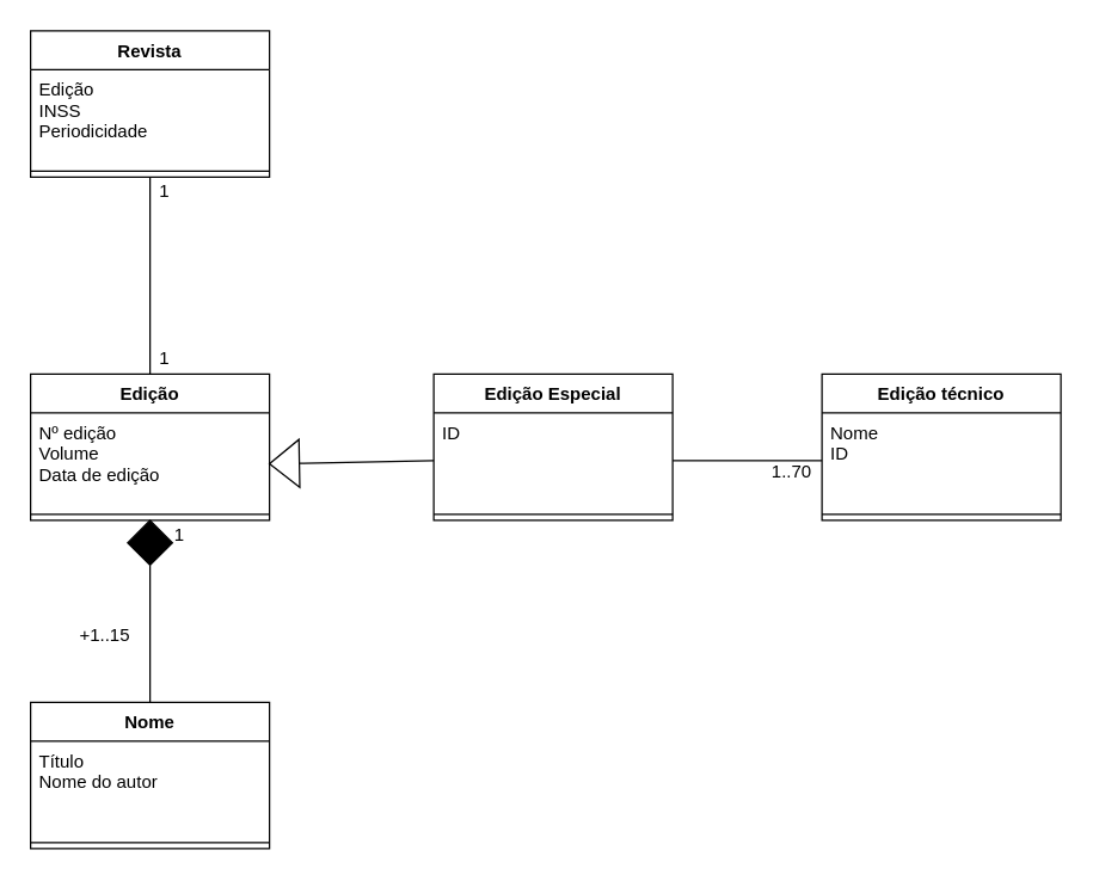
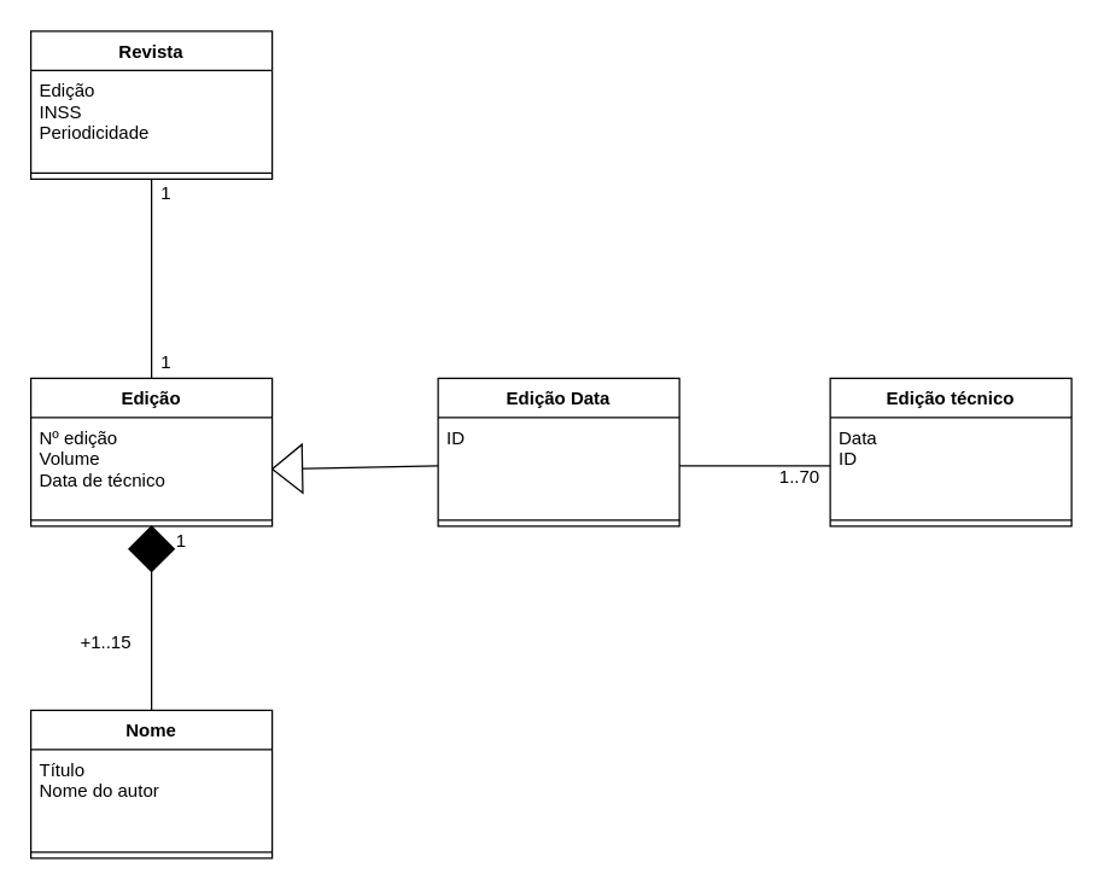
- <mxCell id="26" value="Edição Especial" style="swimlane;fontStyle=1;align=center;verticalAlign=top;childLayout=stackLayout;horizontal=1;startSize=26;horizontalStack=0;resizeParent=1;resizeParentMax=0;resizeLast=0;collapsible=1;marginBottom=0;" vertex="1" parent="1"><mxGeometry x="290" y="250" width="160" height="98" as="geometry" /></mxCell>
+ <mxCell id="26" value="Edição Data" style="swimlane;fontStyle=1;align=center;verticalAlign=top;childLayout=stackLayout;horizontal=1;startSize=26;horizontalStack=0;resizeParent=1;resizeParentMax=0;resizeLast=0;collapsible=1;marginBottom=0;" vertex="1" parent="1"><mxGeometry x="290" y="250" width="160" height="98" as="geometry" /></mxCell>
- <mxCell id="9" value="Nº edição&#10;Volume&#10;Data de edição" style="text;strokeColor=none;fillColor=none;align=left;verticalAlign=top;spacingLeft=4;spacingRight=4;overflow=hidden;rotatable=0;points=[[0,0.5],[1,0.5]];portConstraint=eastwest;" vertex="1" parent="8"><mxGeometry y="26" width="160" height="64" as="geometry" /></mxCell>
+ <mxCell id="9" value="Nº edição&#10;Volume&#10;Data de técnico" style="text;strokeColor=none;fillColor=none;align=left;verticalAlign=top;spacingLeft=4;spacingRight=4;overflow=hidden;rotatable=0;points=[[0,0.5],[1,0.5]];portConstraint=eastwest;" vertex="1" parent="8"><mxGeometry y="26" width="160" height="64" as="geometry" /></mxCell>
- <mxCell id="21" value="Nome&#10;ID" style="text;strokeColor=none;fillColor=none;align=left;verticalAlign=top;spacingLeft=4;spacingRight=4;overflow=hidden;rotatable=0;points=[[0,0.5],[1,0.5]];portConstraint=eastwest;" vertex="1" parent="20"><mxGeometry y="26" width="160" height="64" as="geometry" /></mxCell>
+ <mxCell id="21" value="Data&#10;ID" style="text;strokeColor=none;fillColor=none;align=left;verticalAlign=top;spacingLeft=4;spacingRight=4;overflow=hidden;rotatable=0;points=[[0,0.5],[1,0.5]];portConstraint=eastwest;" vertex="1" parent="20"><mxGeometry y="26" width="160" height="64" as="geometry" /></mxCell>
